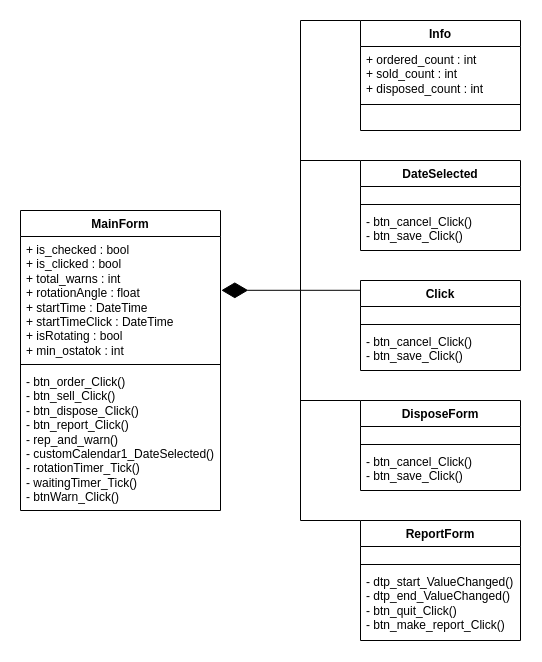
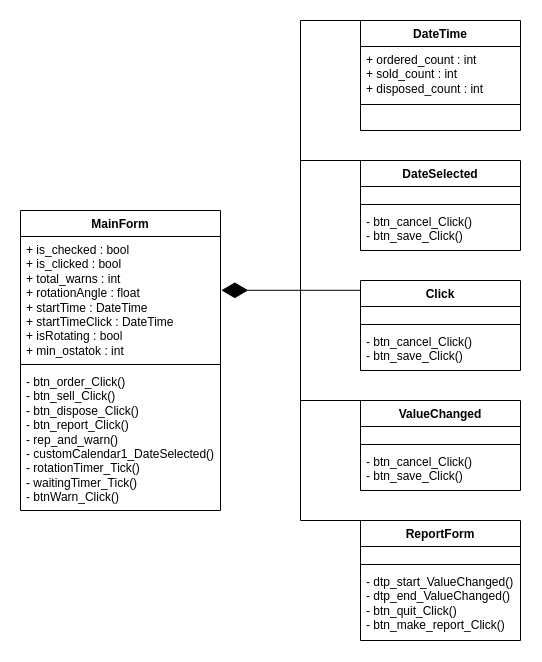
- <mxCell id="22" value="Info" style="swimlane;fontStyle=1;align=center;verticalAlign=top;childLayout=stackLayout;horizontal=1;startSize=26;horizontalStack=0;resizeParent=1;resizeParentMax=0;resizeLast=0;collapsible=1;marginBottom=0;whiteSpace=wrap;html=1;" vertex="1" parent="1"><mxGeometry x="360" y="20" width="160" height="110" as="geometry" /></mxCell>
+ <mxCell id="22" value="DateTime" style="swimlane;fontStyle=1;align=center;verticalAlign=top;childLayout=stackLayout;horizontal=1;startSize=26;horizontalStack=0;resizeParent=1;resizeParentMax=0;resizeLast=0;collapsible=1;marginBottom=0;whiteSpace=wrap;html=1;" vertex="1" parent="1"><mxGeometry x="360" y="20" width="160" height="110" as="geometry" /></mxCell>
- <mxCell id="14" value="DisposeForm" style="swimlane;fontStyle=1;align=center;verticalAlign=top;childLayout=stackLayout;horizontal=1;startSize=26;horizontalStack=0;resizeParent=1;resizeParentMax=0;resizeLast=0;collapsible=1;marginBottom=0;whiteSpace=wrap;html=1;" vertex="1" parent="1"><mxGeometry x="360" y="400" width="160" height="90" as="geometry" /></mxCell>
+ <mxCell id="14" value="ValueChanged" style="swimlane;fontStyle=1;align=center;verticalAlign=top;childLayout=stackLayout;horizontal=1;startSize=26;horizontalStack=0;resizeParent=1;resizeParentMax=0;resizeLast=0;collapsible=1;marginBottom=0;whiteSpace=wrap;html=1;" vertex="1" parent="1"><mxGeometry x="360" y="400" width="160" height="90" as="geometry" /></mxCell>
